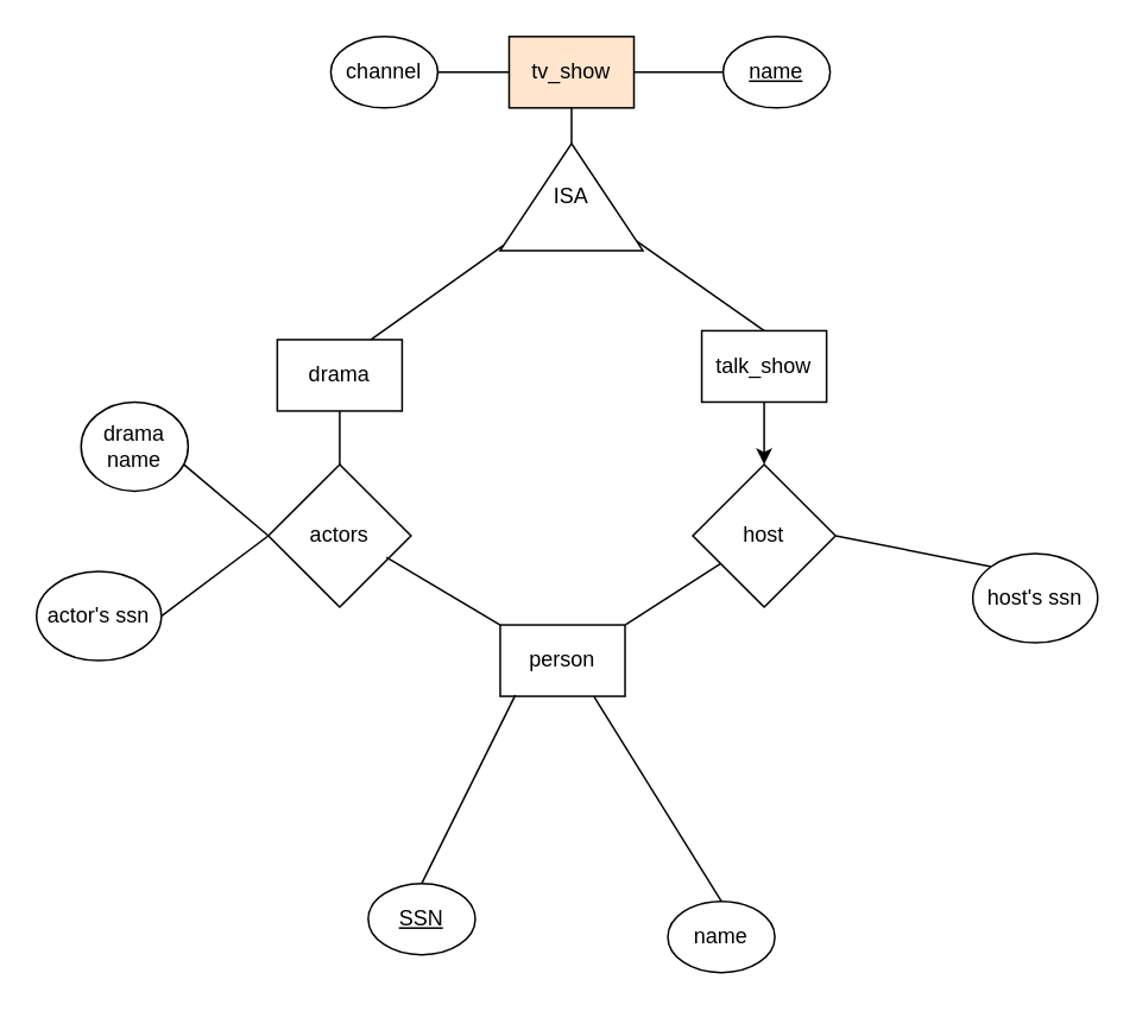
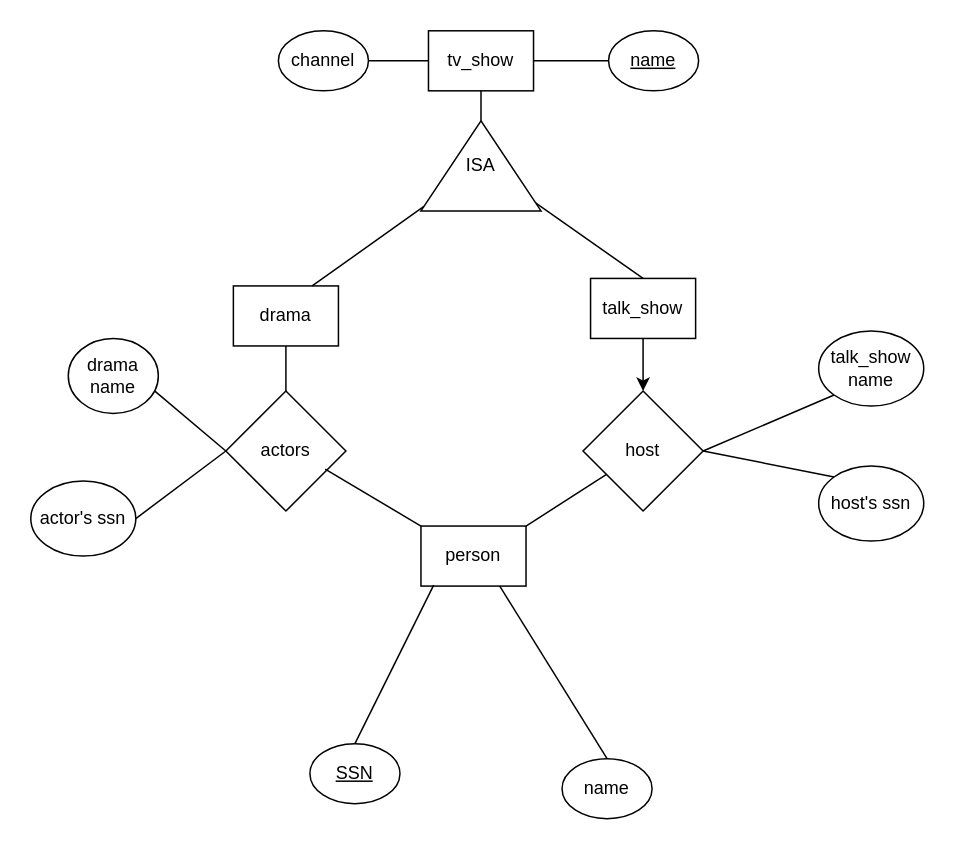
- <mxCell id="11" value="tv_show" style="rounded=0;whiteSpace=wrap;html=1;fillColor=#ffe6cc;" parent="1" vertex="1"><mxGeometry x="285" y="20" width="70" height="40" as="geometry" /></mxCell>
+ <mxCell id="11" value="tv_show" style="rounded=0;whiteSpace=wrap;html=1;" parent="1" vertex="1"><mxGeometry x="285" y="20" width="70" height="40" as="geometry" /></mxCell>
+ <mxCell id="29" value="talk_show name" style="ellipse;whiteSpace=wrap;html=1;" vertex="1" parent="1"><mxGeometry x="545" y="220" width="70" height="50" as="geometry" /></mxCell>
+ <mxCell id="28" value="" style="endArrow=none;html=1;rounded=0;entryX=0;entryY=1;entryDx=0;entryDy=0;exitX=1;exitY=0.5;exitDx=0;exitDy=0;" edge="1" parent="1" source="21" target="29"><mxGeometry width="50" height="50" relative="1" as="geometry"><mxPoint x="545" y="237.5" as="sourcePoint" /><mxPoint x="620" y="287.5" as="targetPoint" /></mxGeometry></mxCell>
